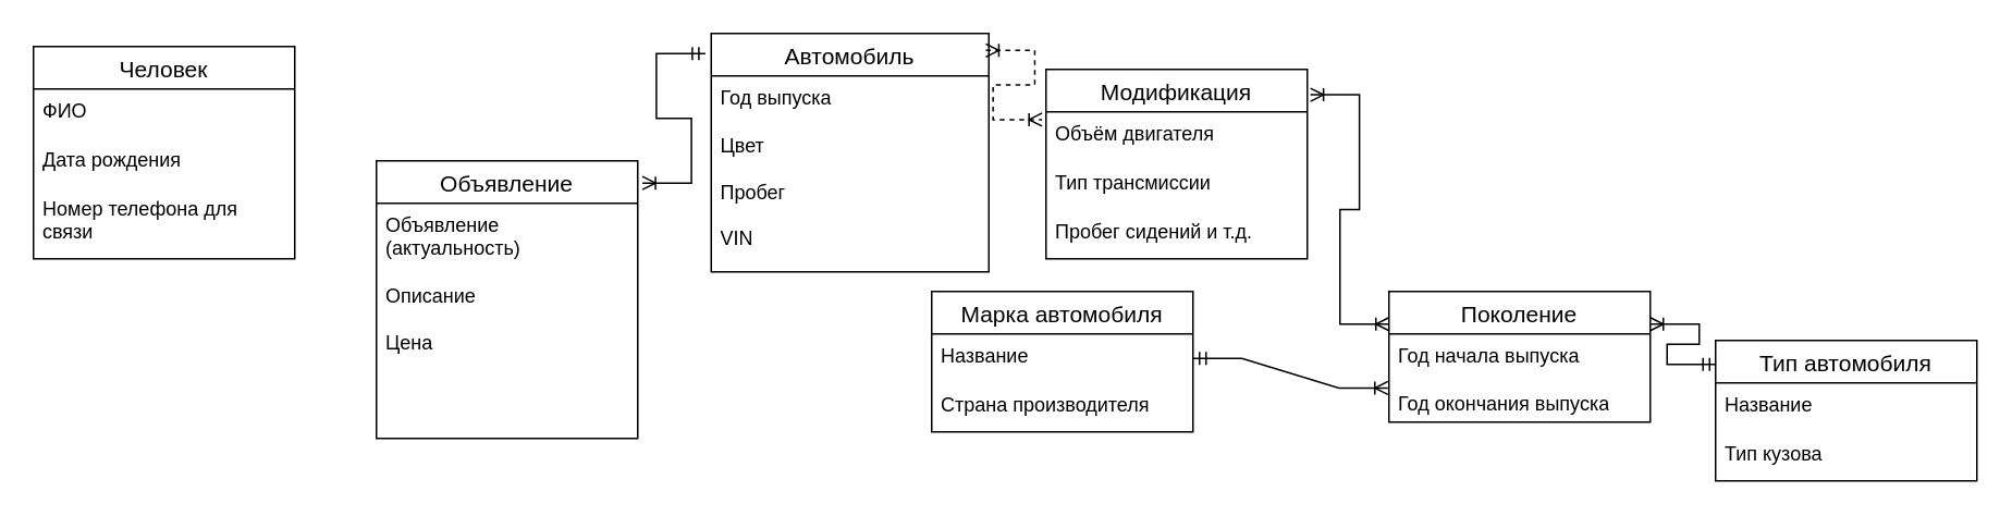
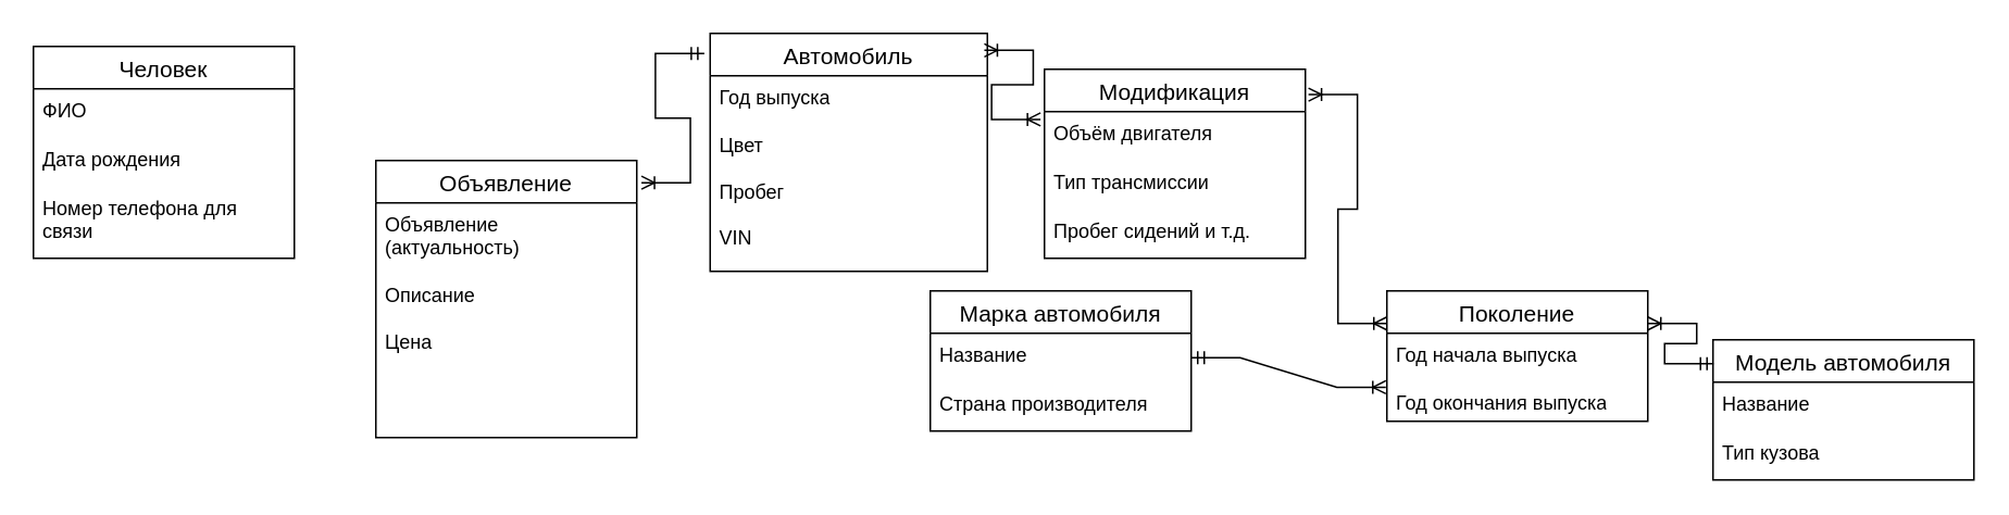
- <mxCell id="26" value="" style="edgeStyle=entityRelationEdgeStyle;fontSize=12;html=1;endArrow=ERoneToMany;startArrow=ERoneToMany;rounded=0;exitX=0.989;exitY=0.071;exitDx=0;exitDy=0;exitPerimeter=0;entryX=-0.015;entryY=0.16;entryDx=0;entryDy=0;entryPerimeter=0;dashed=1;" parent="1" source="8" target="18" edge="1"><mxGeometry width="100" height="100" relative="1" as="geometry"><mxPoint x="630" y="-52" as="sourcePoint" /><mxPoint x="730" y="-152" as="targetPoint" /></mxGeometry></mxCell>
+ <mxCell id="26" value="" style="edgeStyle=entityRelationEdgeStyle;fontSize=12;html=1;endArrow=ERoneToMany;startArrow=ERoneToMany;rounded=0;exitX=0.989;exitY=0.071;exitDx=0;exitDy=0;exitPerimeter=0;entryX=-0.015;entryY=0.16;entryDx=0;entryDy=0;entryPerimeter=0;" parent="1" source="8" target="18" edge="1"><mxGeometry width="100" height="100" relative="1" as="geometry"><mxPoint x="630" y="-52" as="sourcePoint" /><mxPoint x="730" y="-152" as="targetPoint" /></mxGeometry></mxCell>
- <mxCell id="13" value="Тип автомобиля" style="swimlane;fontStyle=0;childLayout=stackLayout;horizontal=1;startSize=26;horizontalStack=0;resizeParent=1;resizeParentMax=0;resizeLast=0;collapsible=1;marginBottom=0;align=center;fontSize=14;" parent="1" vertex="1"><mxGeometry x="1050" y="208" width="160" height="86" as="geometry" /></mxCell>
+ <mxCell id="13" value="Модель автомобиля" style="swimlane;fontStyle=0;childLayout=stackLayout;horizontal=1;startSize=26;horizontalStack=0;resizeParent=1;resizeParentMax=0;resizeLast=0;collapsible=1;marginBottom=0;align=center;fontSize=14;" parent="1" vertex="1"><mxGeometry x="1050" y="208" width="160" height="86" as="geometry" /></mxCell>
